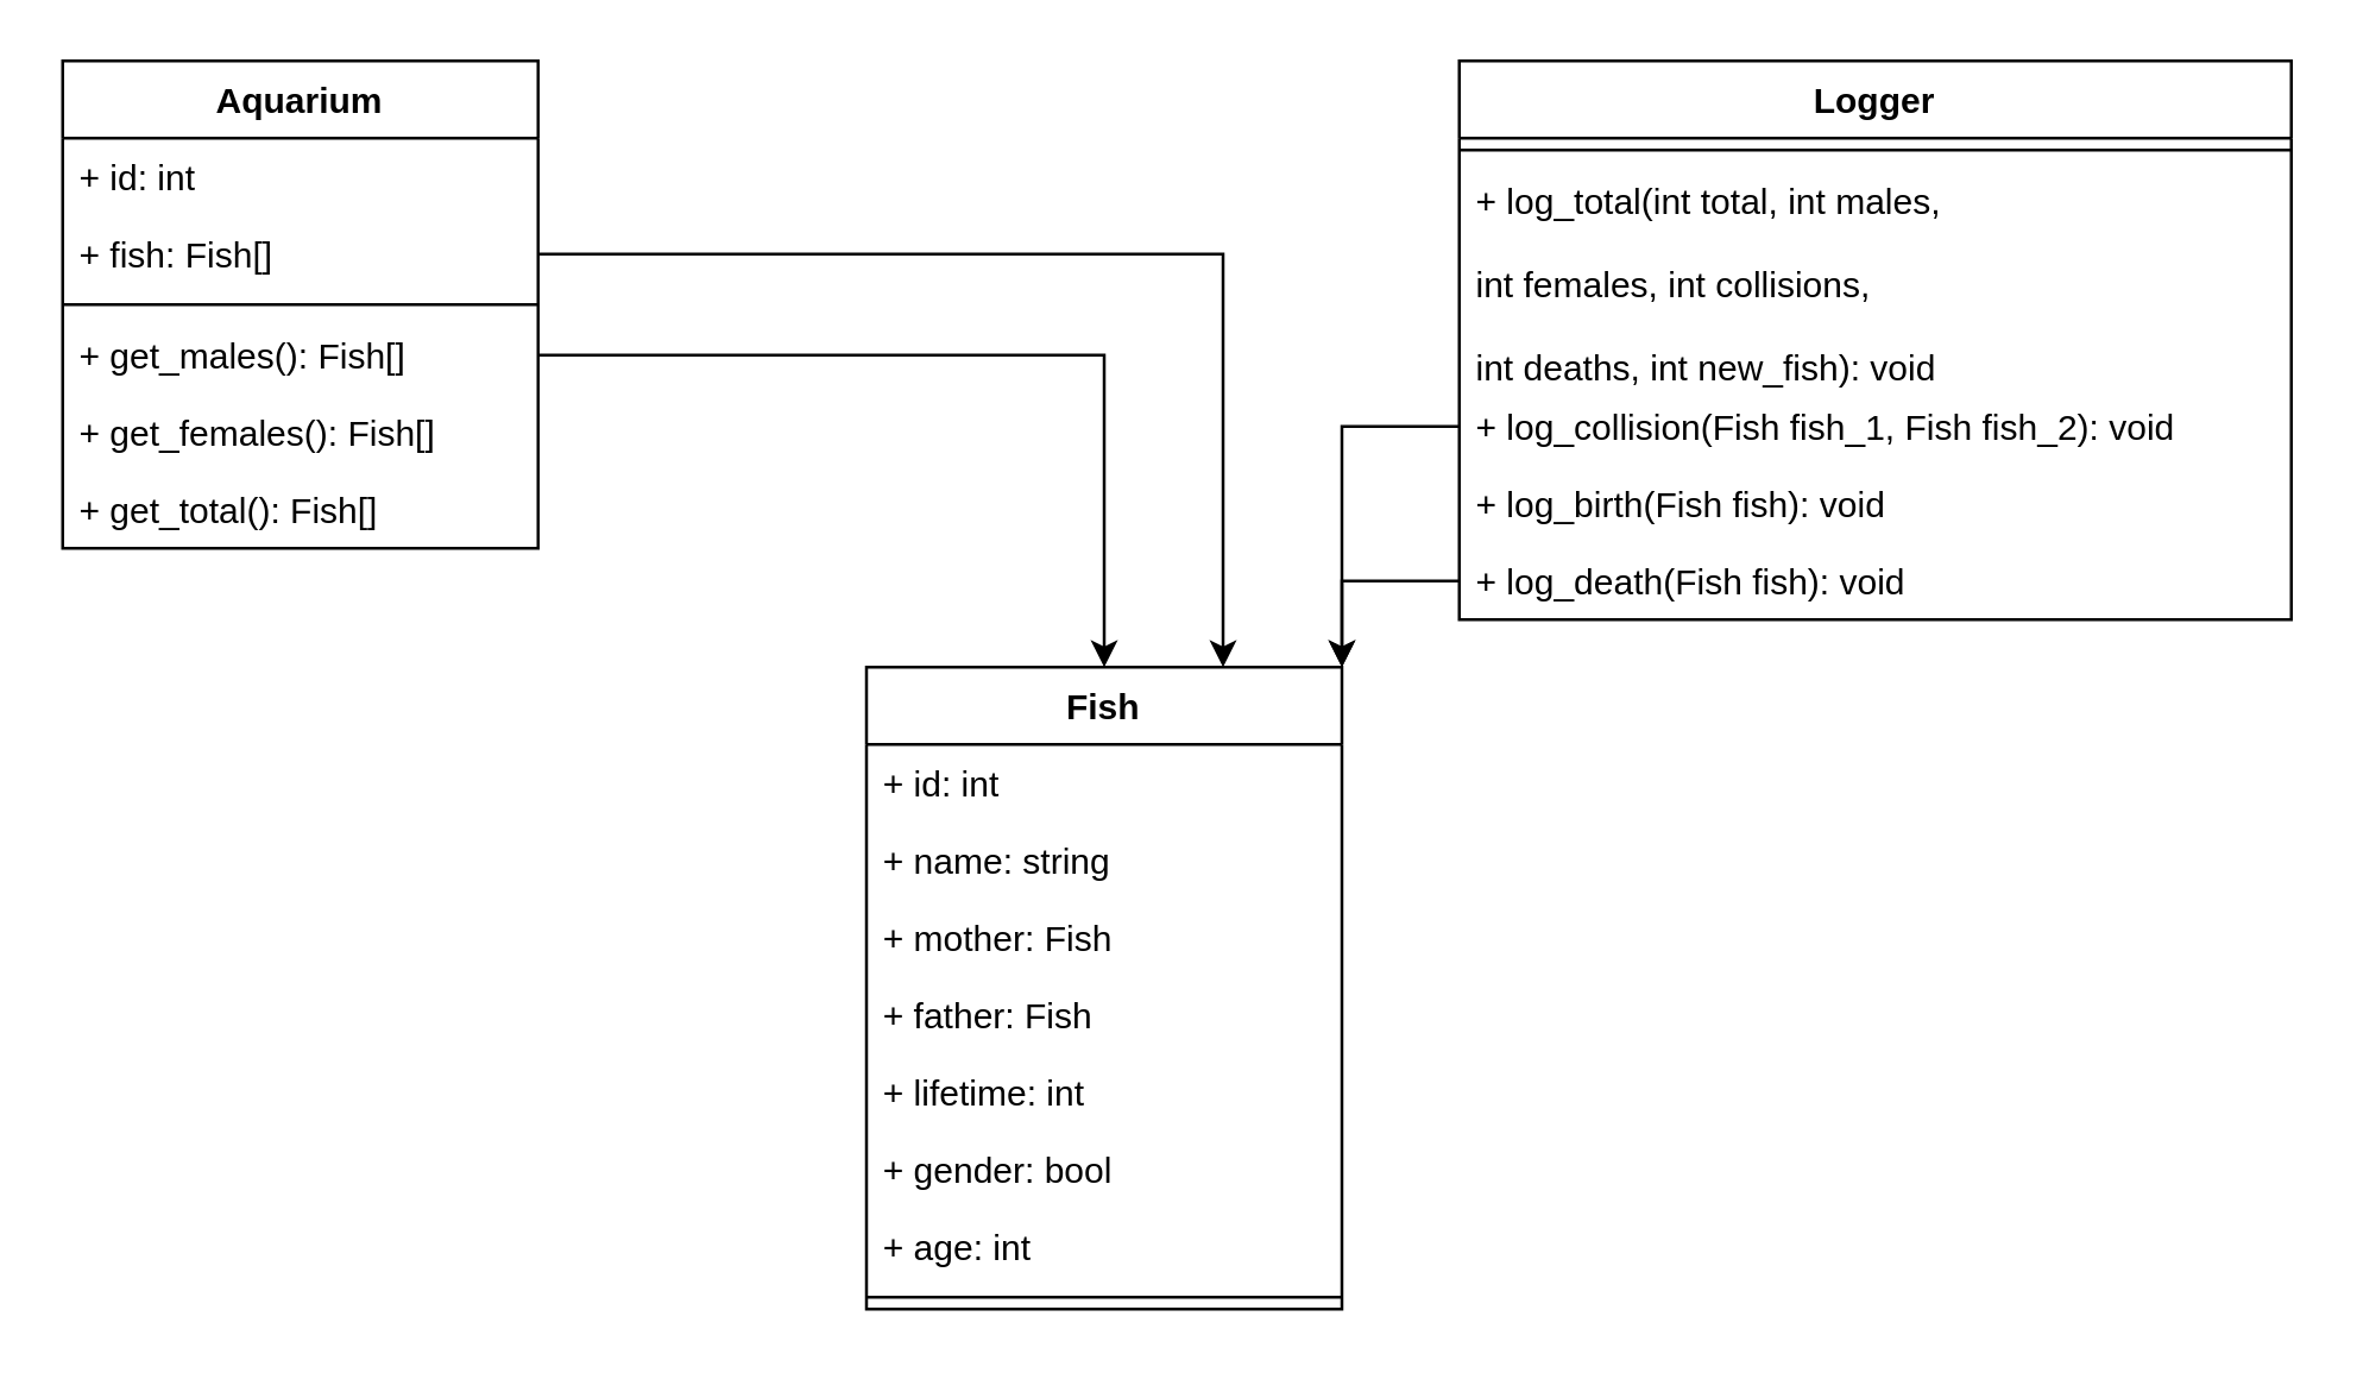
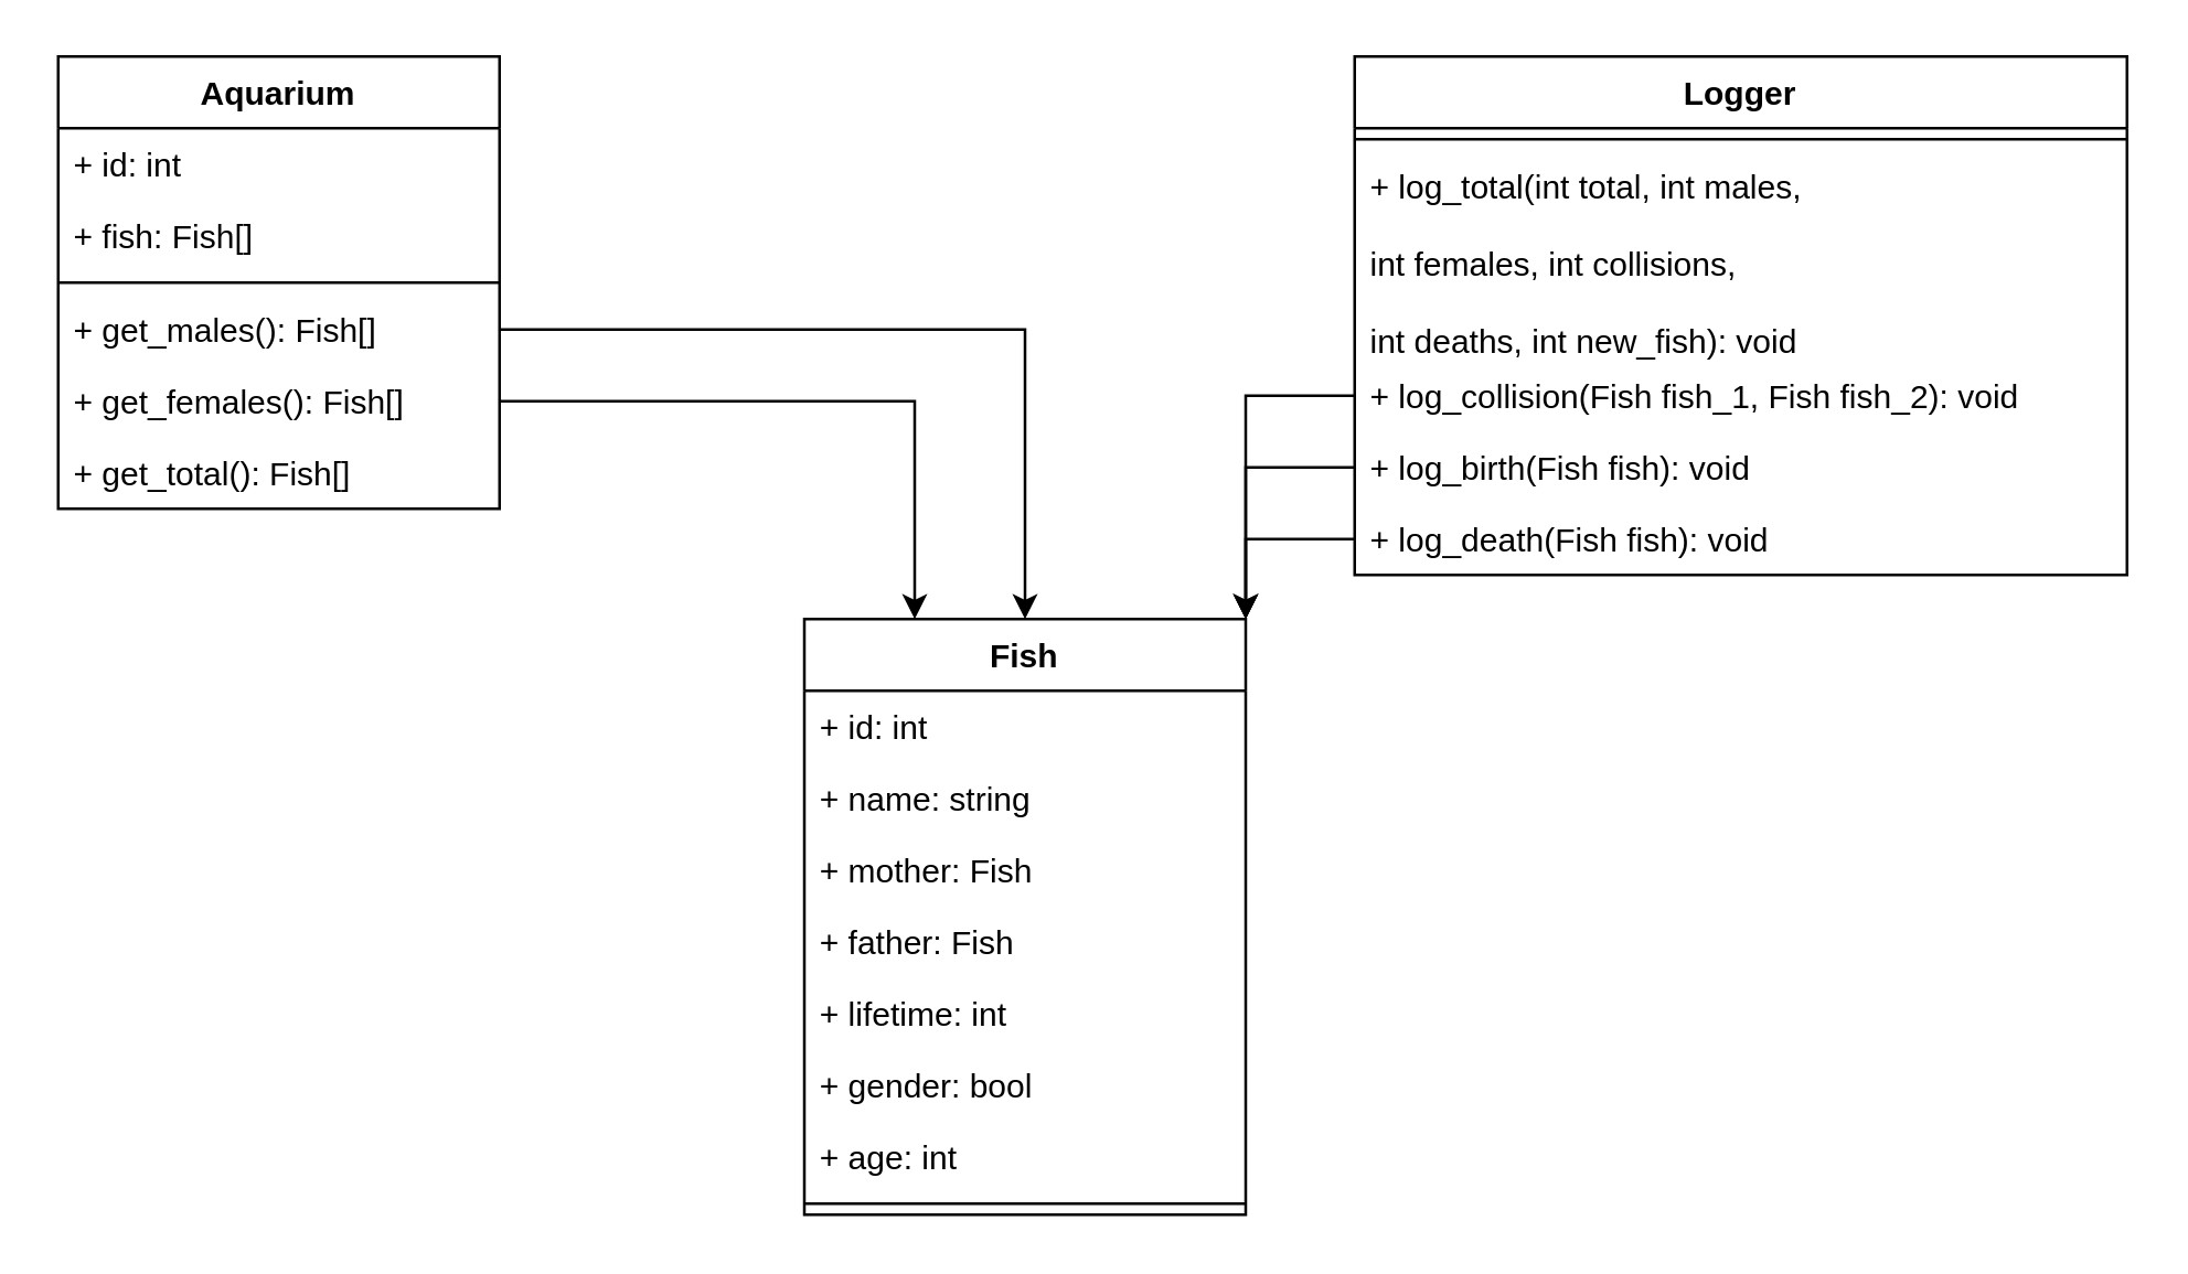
- <mxCell id="4" style="edgeStyle=orthogonalEdgeStyle;rounded=0;orthogonalLoop=1;jettySize=auto;html=1;entryX=0.75;entryY=0;entryDx=0;entryDy=0;" edge="1" parent="1" source="19" target="8"><mxGeometry relative="1" as="geometry" /></mxCell>
+ <mxCell id="3" style="edgeStyle=orthogonalEdgeStyle;rounded=0;orthogonalLoop=1;jettySize=auto;html=1;entryX=0.25;entryY=0;entryDx=0;entryDy=0;" edge="1" parent="1" source="22" target="8"><mxGeometry relative="1" as="geometry" /></mxCell>
+ <mxCell id="6" style="edgeStyle=orthogonalEdgeStyle;rounded=0;orthogonalLoop=1;jettySize=auto;html=1;entryX=1;entryY=0;entryDx=0;entryDy=0;" edge="1" parent="1" source="28" target="8"><mxGeometry relative="1" as="geometry" /></mxCell>
